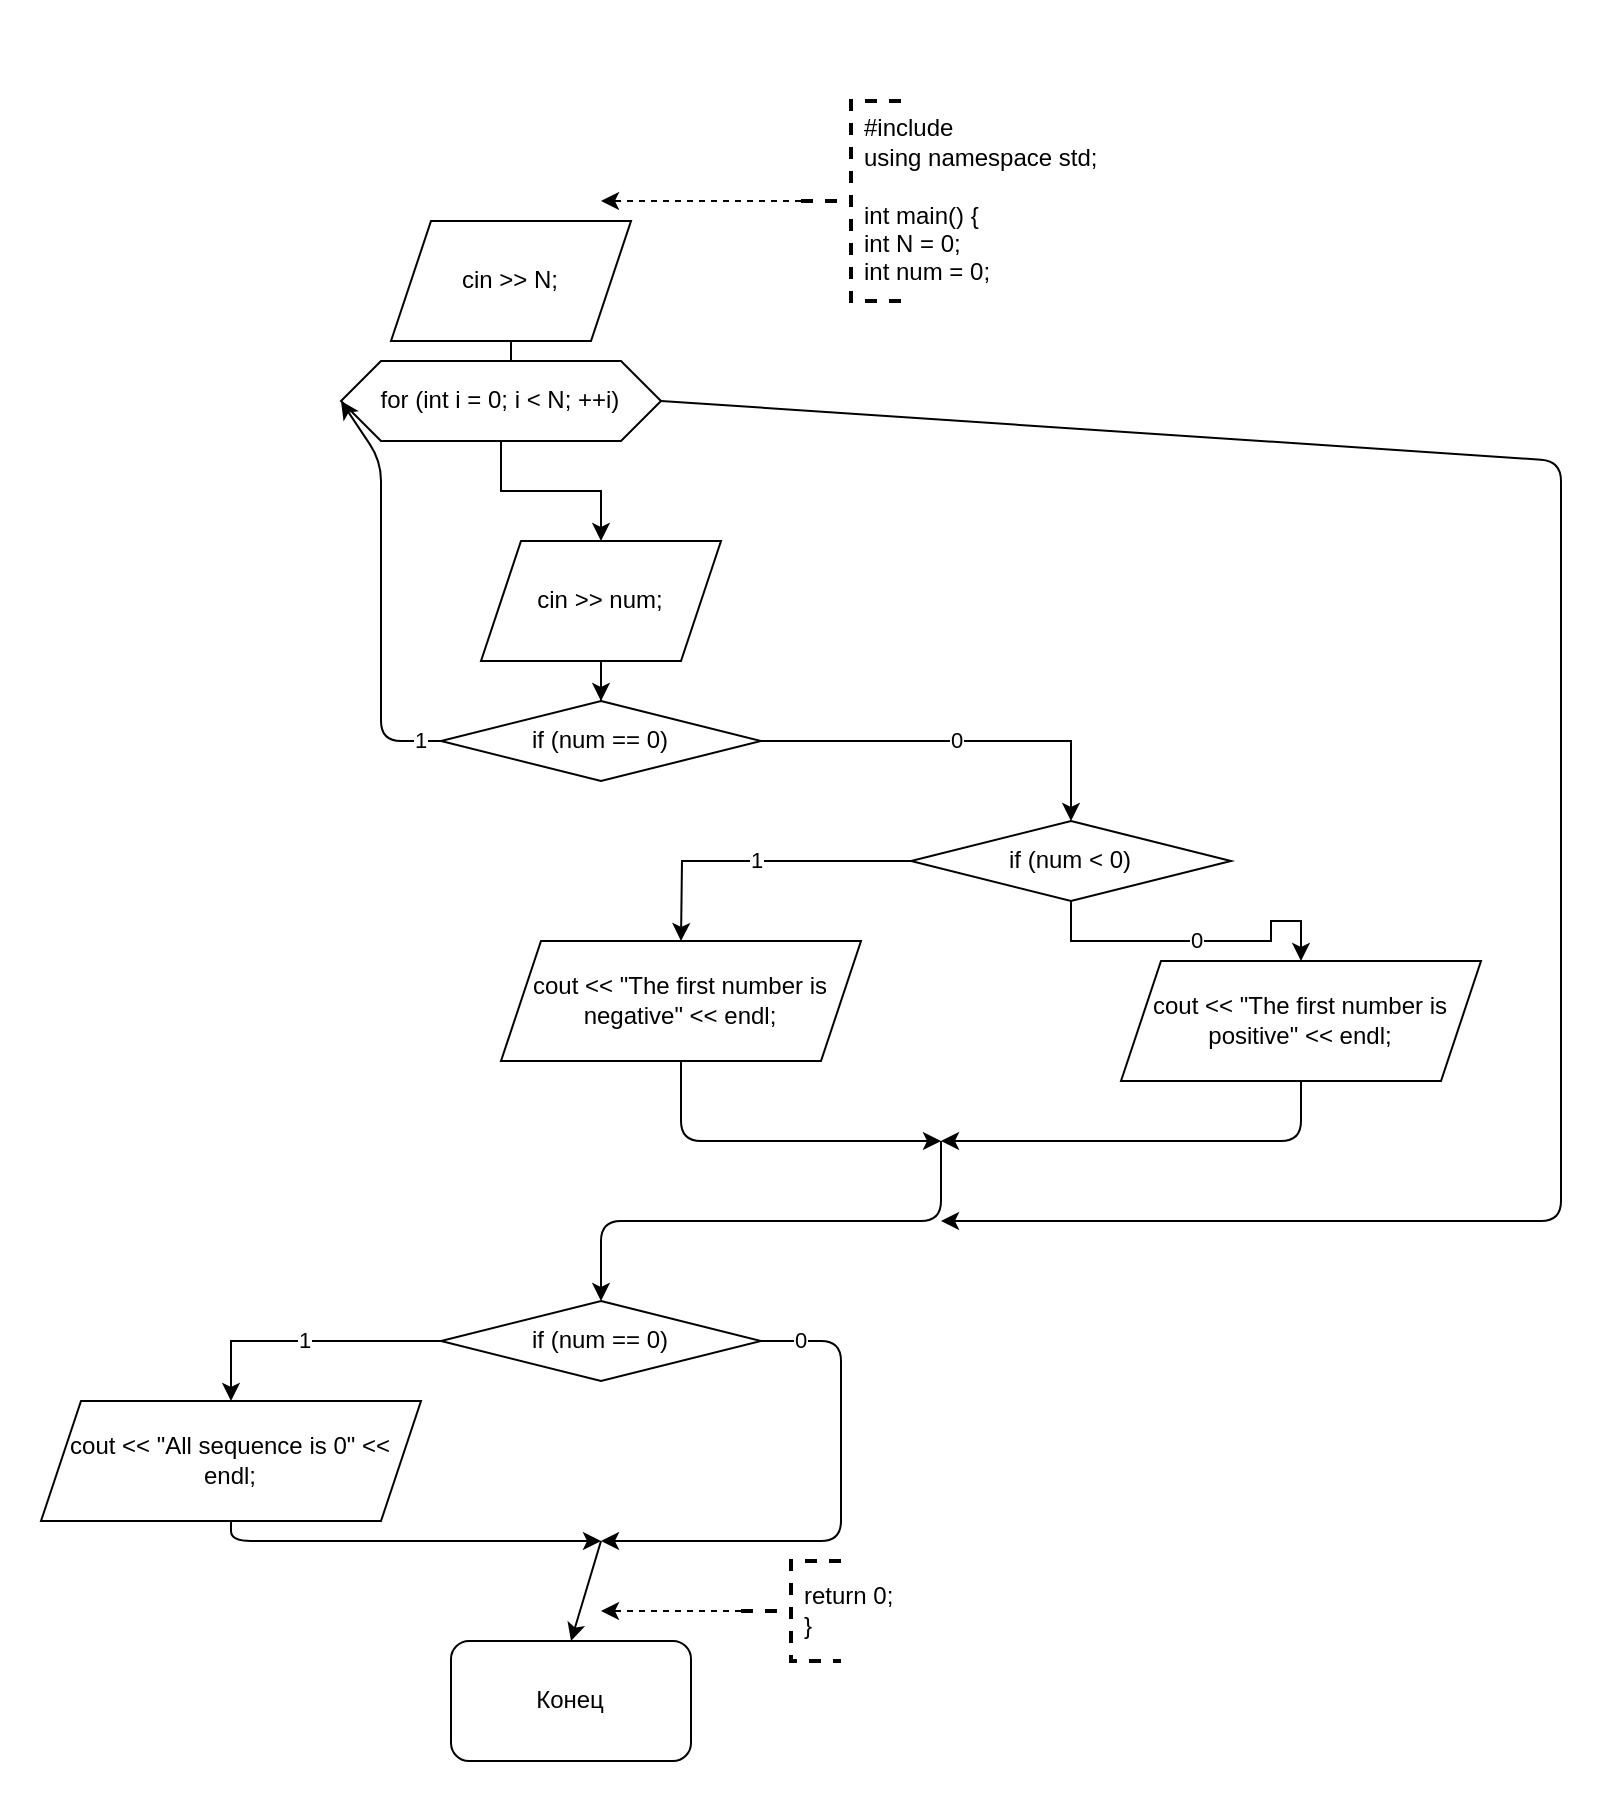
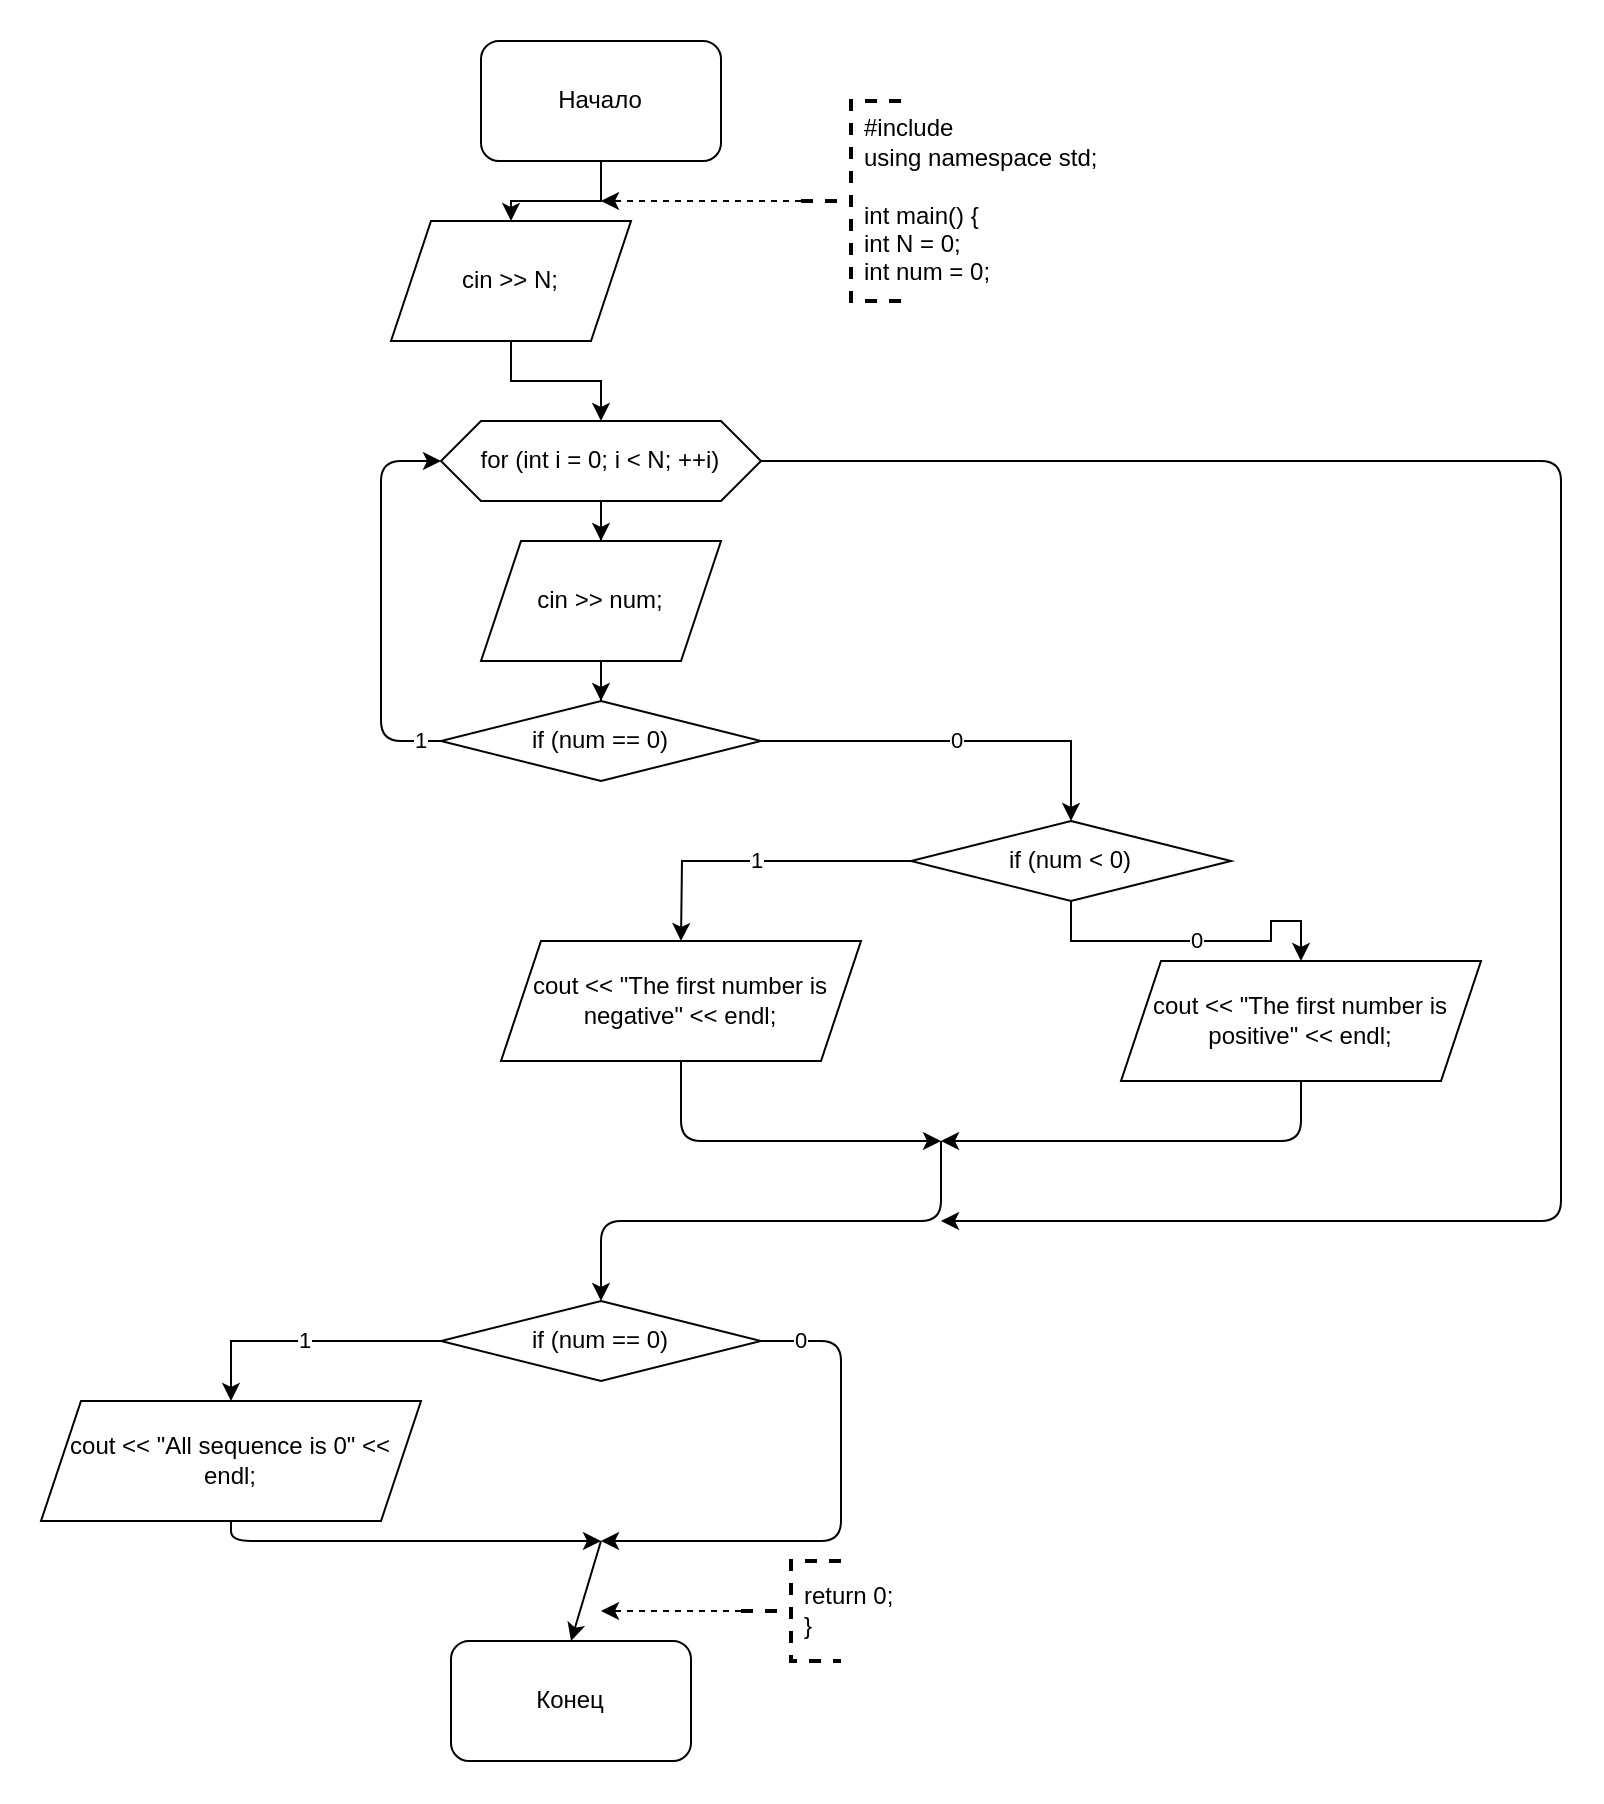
+ <mxCell id="3" value="Начало" style="rounded=1;whiteSpace=wrap;html=1;" vertex="1" parent="1"><mxGeometry x="240" y="20" width="120" height="60" as="geometry" /></mxCell>
+ <mxCell id="2" style="edgeStyle=orthogonalEdgeStyle;rounded=0;orthogonalLoop=1;jettySize=auto;html=1;" edge="1" parent="1" source="3" target="5"><mxGeometry relative="1" as="geometry" /></mxCell>
- <mxCell id="7" value="for (int i = 0; i &amp;lt; N; ++i)" style="shape=hexagon;perimeter=hexagonPerimeter2;whiteSpace=wrap;html=1;fixedSize=1;" vertex="1" parent="1"><mxGeometry x="170" y="180" width="160" height="40" as="geometry" /></mxCell>
+ <mxCell id="7" value="for (int i = 0; i &amp;lt; N; ++i)" style="shape=hexagon;perimeter=hexagonPerimeter2;whiteSpace=wrap;html=1;fixedSize=1;" vertex="1" parent="1"><mxGeometry x="220" y="210" width="160" height="40" as="geometry" /></mxCell>
